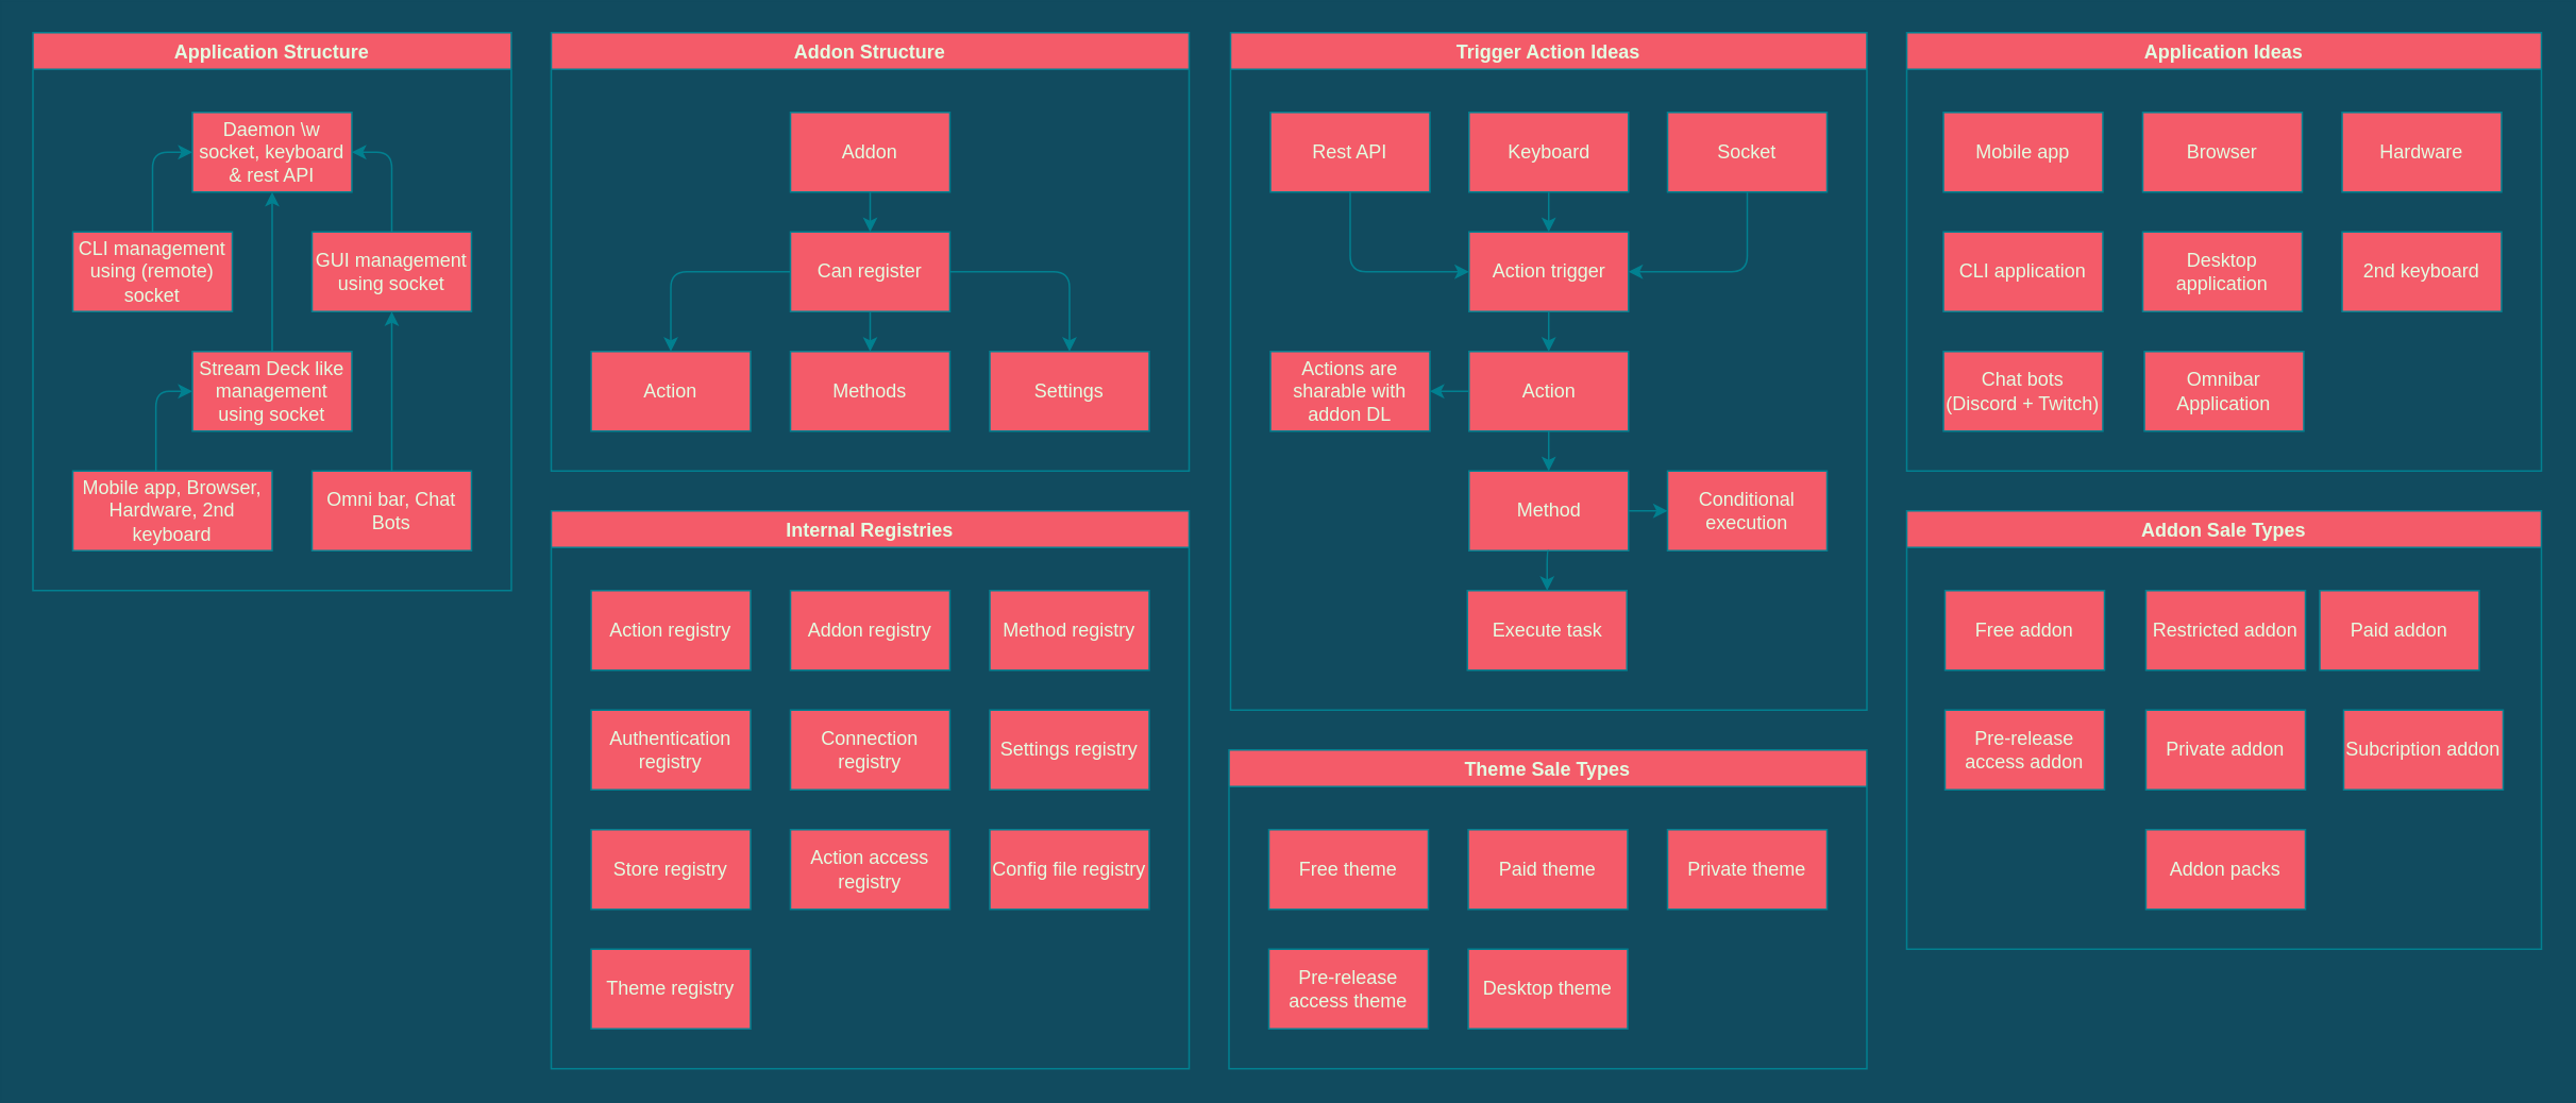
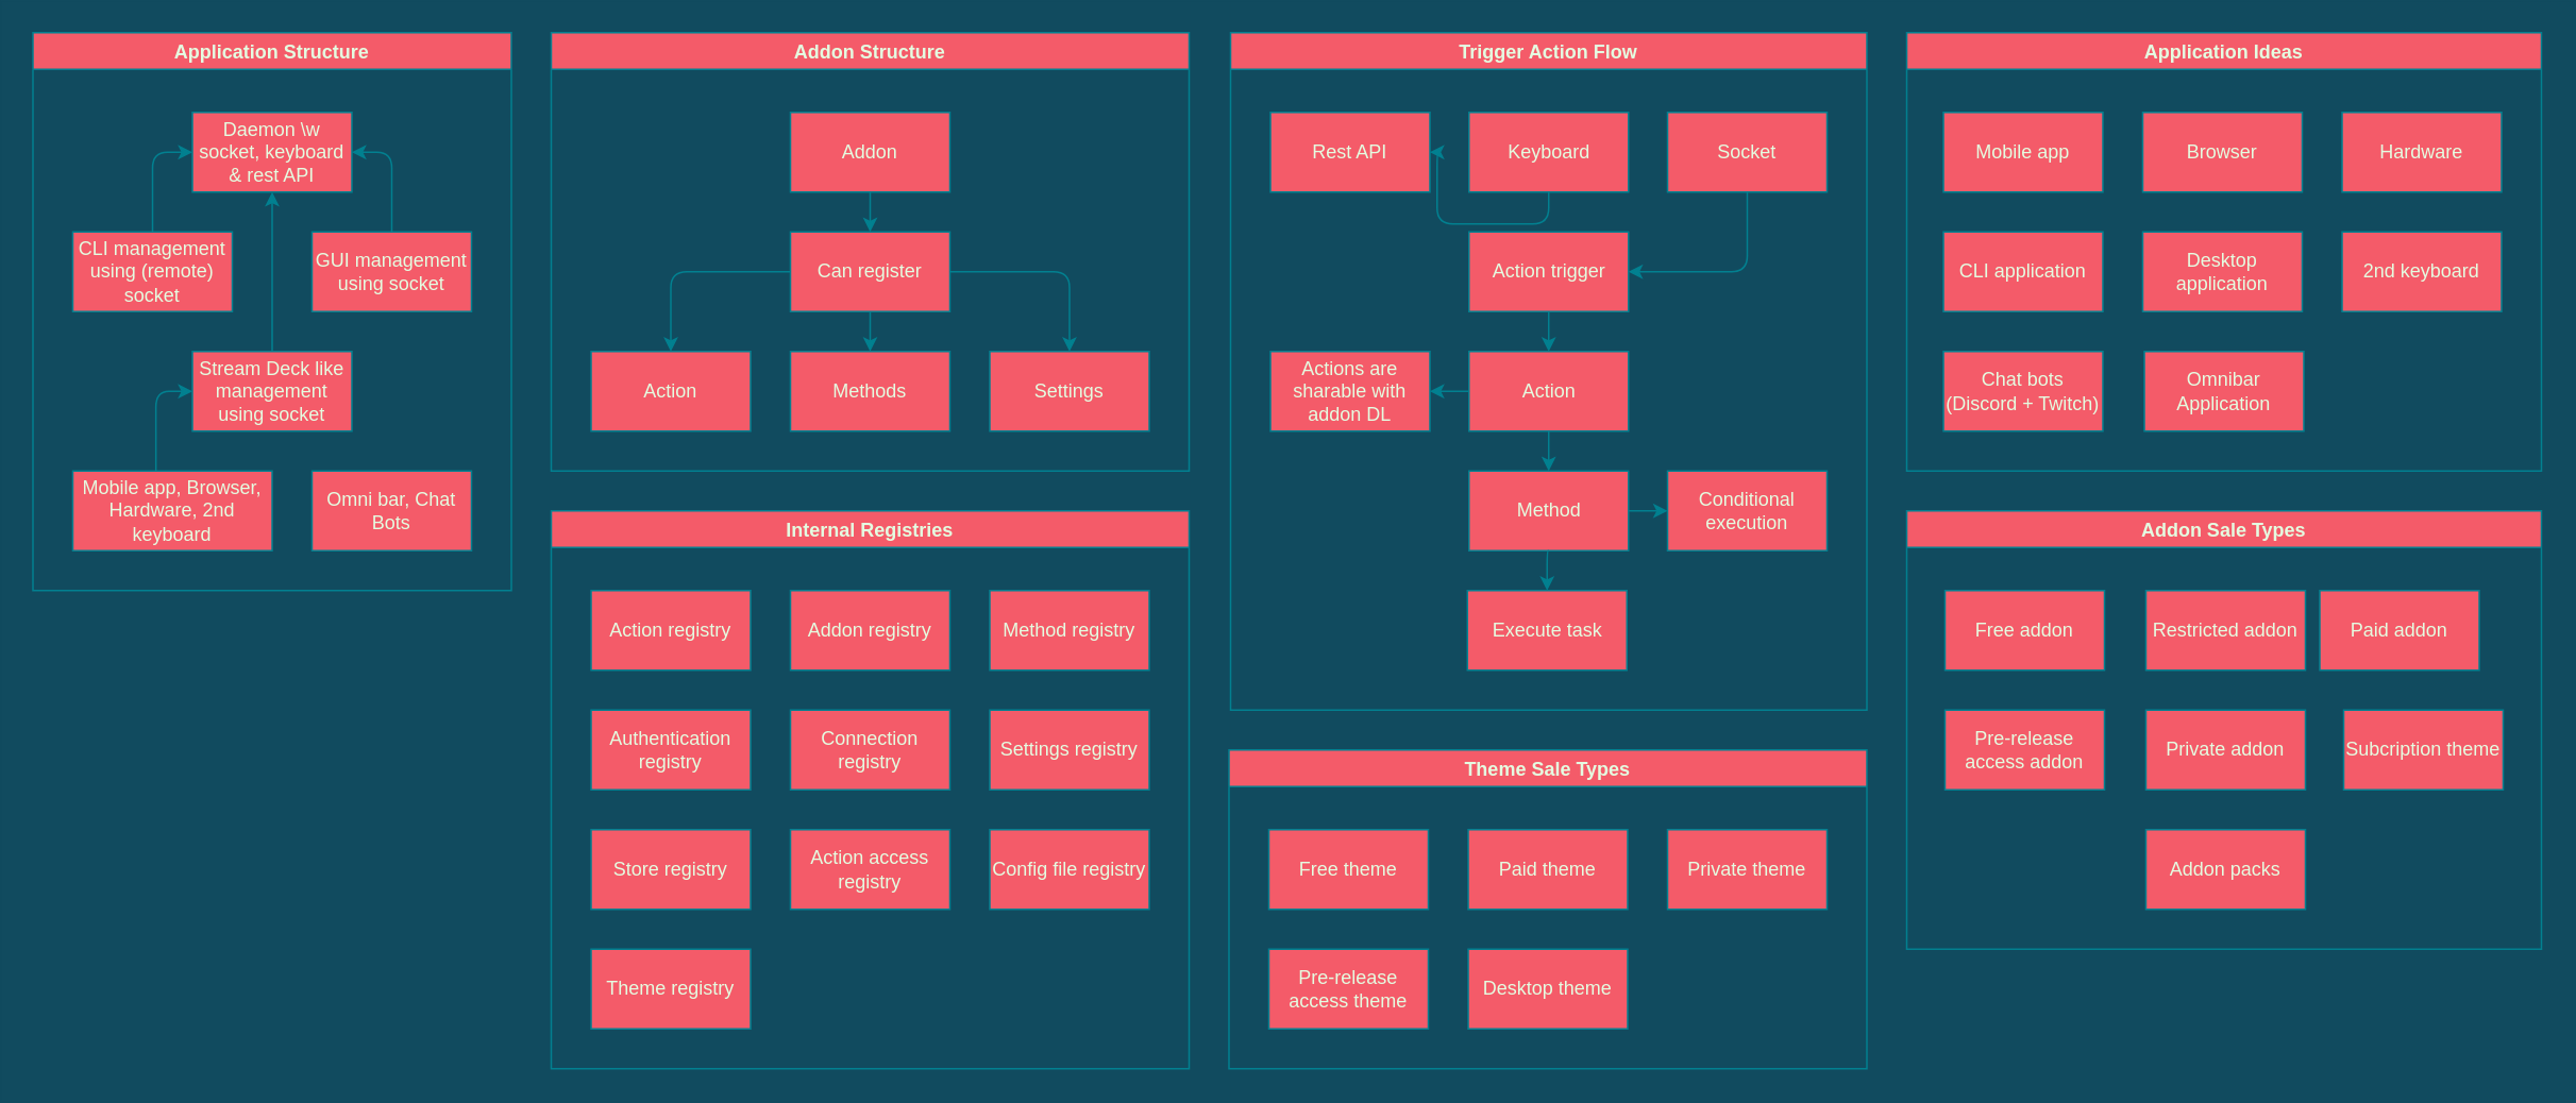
- <mxCell id="2" value="Trigger Action Ideas" style="swimlane;rounded=0;sketch=0;fontColor=#E4FDE1;strokeColor=#028090;fillColor=#F45B69;" parent="1" vertex="1"><mxGeometry x="771" y="20" width="399" height="425" as="geometry" /></mxCell>
+ <mxCell id="2" value="Trigger Action Flow" style="swimlane;rounded=0;sketch=0;fontColor=#E4FDE1;strokeColor=#028090;fillColor=#F45B69;" parent="1" vertex="1"><mxGeometry x="771" y="20" width="399" height="425" as="geometry" /></mxCell>
- <mxCell id="8" style="edgeStyle=orthogonalEdgeStyle;curved=0;rounded=1;sketch=0;orthogonalLoop=1;jettySize=auto;html=1;exitX=0.5;exitY=1;exitDx=0;exitDy=0;entryX=0.5;entryY=0;entryDx=0;entryDy=0;fontColor=#E4FDE1;strokeColor=#028090;fillColor=#F45B69;" parent="2" source="9" target="3" edge="1"><mxGeometry relative="1" as="geometry" /></mxCell>
+ <mxCell id="8" style="edgeStyle=orthogonalEdgeStyle;curved=0;rounded=1;sketch=0;orthogonalLoop=1;jettySize=auto;html=1;exitX=0.5;exitY=1;exitDx=0;exitDy=0;fontColor=#E4FDE1;strokeColor=#028090;fillColor=#F45B69;" parent="2" source="9" target="15" edge="1"><mxGeometry relative="1" as="geometry" /></mxCell>
- <mxCell id="10" style="edgeStyle=orthogonalEdgeStyle;curved=0;rounded=1;sketch=0;orthogonalLoop=1;jettySize=auto;html=1;exitX=0.5;exitY=1;exitDx=0;exitDy=0;entryX=0;entryY=0.5;entryDx=0;entryDy=0;fontColor=#E4FDE1;strokeColor=#028090;fillColor=#F45B69;" parent="2" source="15" target="3" edge="1"><mxGeometry relative="1" as="geometry" /></mxCell>
- <mxCell id="74" style="edgeStyle=orthogonalEdgeStyle;curved=0;rounded=1;sketch=0;orthogonalLoop=1;jettySize=auto;html=1;exitX=0.5;exitY=0;exitDx=0;exitDy=0;entryX=0.5;entryY=1;entryDx=0;entryDy=0;fontColor=#E4FDE1;strokeColor=#028090;fillColor=#F45B69;" parent="64" source="75" target="69" edge="1"><mxGeometry relative="1" as="geometry" /></mxCell>
- <mxCell id="53" value="Subcription addon" style="rounded=0;whiteSpace=wrap;html=1;fillColor=#F45B69;strokeColor=#028090;fontColor=#E4FDE1;" parent="49" vertex="1"><mxGeometry x="274" y="125" width="100" height="50" as="geometry" /></mxCell>
+ <mxCell id="53" value="Subcription theme" style="rounded=0;whiteSpace=wrap;html=1;fillColor=#F45B69;strokeColor=#028090;fontColor=#E4FDE1;" parent="49" vertex="1"><mxGeometry x="274" y="125" width="100" height="50" as="geometry" /></mxCell>
